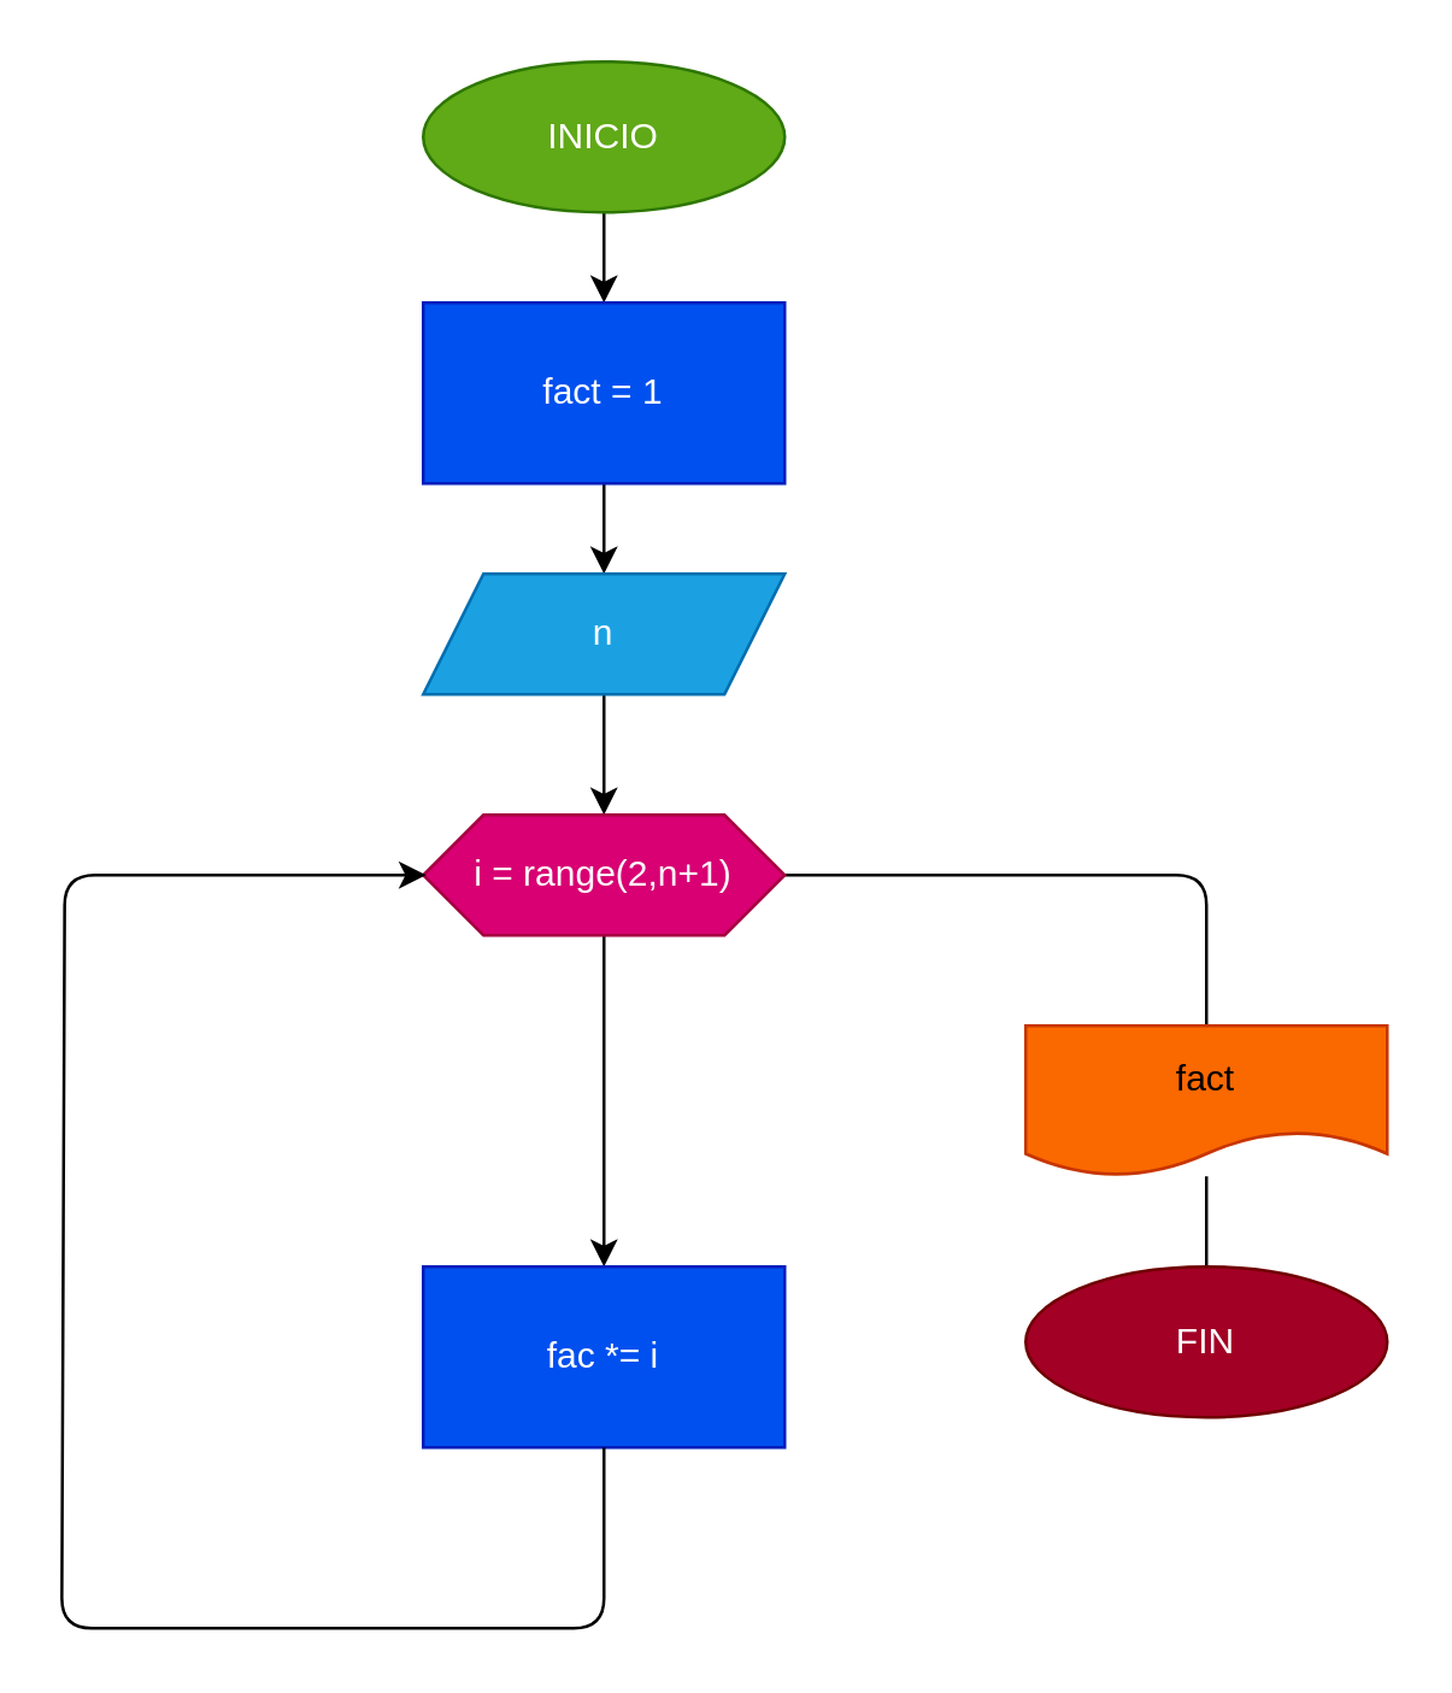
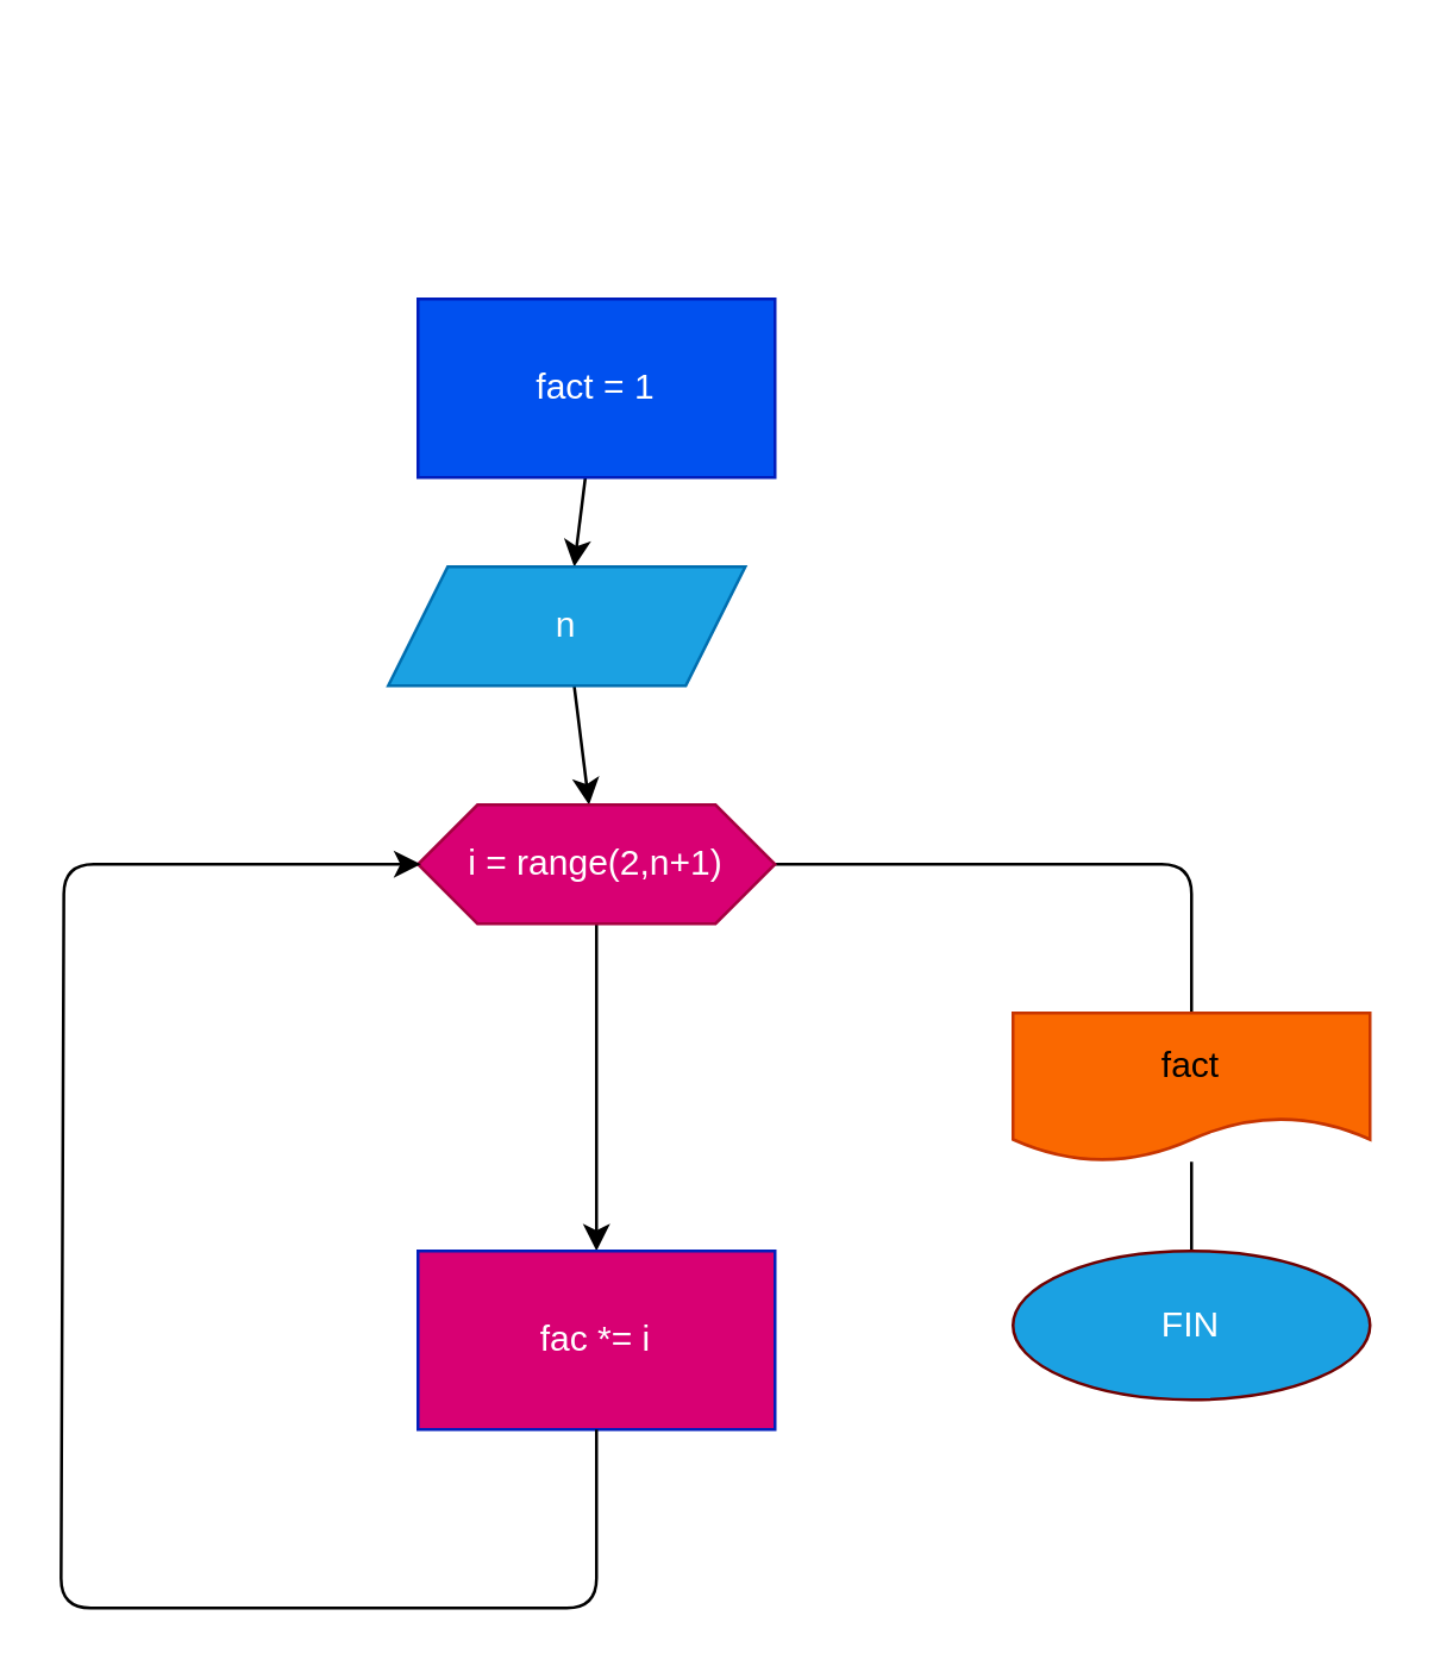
- <mxCell id="3" value="INICIO" style="ellipse;whiteSpace=wrap;html=1;fillColor=#60a917;fontColor=#ffffff;strokeColor=#2D7600;" vertex="1" parent="1"><mxGeometry x="140" width="120" height="50" as="geometry" y="20" /></mxCell>
- <mxCell id="2" value="" style="edgeStyle=none;html=1;" edge="1" parent="1" source="3" target="5"><mxGeometry relative="1" as="geometry" /></mxCell>
- <mxCell id="7" value="n" style="shape=parallelogram;perimeter=parallelogramPerimeter;whiteSpace=wrap;html=1;fixedSize=1;fillColor=#1ba1e2;fontColor=#ffffff;strokeColor=#006EAF;" vertex="1" parent="1"><mxGeometry x="140" y="190" width="120" height="40" as="geometry" /></mxCell>
+ <mxCell id="7" value="n" style="shape=parallelogram;perimeter=parallelogramPerimeter;whiteSpace=wrap;html=1;fixedSize=1;fillColor=#1ba1e2;fontColor=#ffffff;strokeColor=#006EAF;" vertex="1" parent="1"><mxGeometry x="130" y="190" width="120" height="40" as="geometry" /></mxCell>
- <mxCell id="15" value="FIN" style="ellipse;whiteSpace=wrap;html=1;fontColor=#ffffff;fillColor=#a20025;strokeColor=#6F0000;" vertex="1" parent="1"><mxGeometry x="340" y="420" width="120" height="50" as="geometry" /></mxCell>
+ <mxCell id="15" value="FIN" style="ellipse;whiteSpace=wrap;html=1;fontColor=#ffffff;fillColor=#1ba1e2;strokeColor=#6F0000;" vertex="1" parent="1"><mxGeometry x="340" y="420" width="120" height="50" as="geometry" /></mxCell>
- <mxCell id="11" value="fac *= i" style="whiteSpace=wrap;html=1;fillColor=#0050ef;fontColor=#ffffff;strokeColor=#001DBC;" vertex="1" parent="1"><mxGeometry x="140" y="420" width="120" height="60" as="geometry" /></mxCell>
+ <mxCell id="11" value="fac *= i" style="whiteSpace=wrap;html=1;fillColor=#d80073;fontColor=#ffffff;strokeColor=#001DBC;" vertex="1" parent="1"><mxGeometry x="140" y="420" width="120" height="60" as="geometry" /></mxCell>
